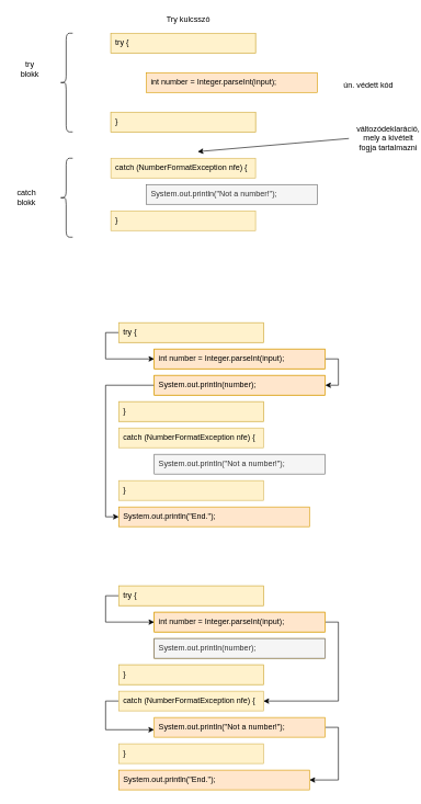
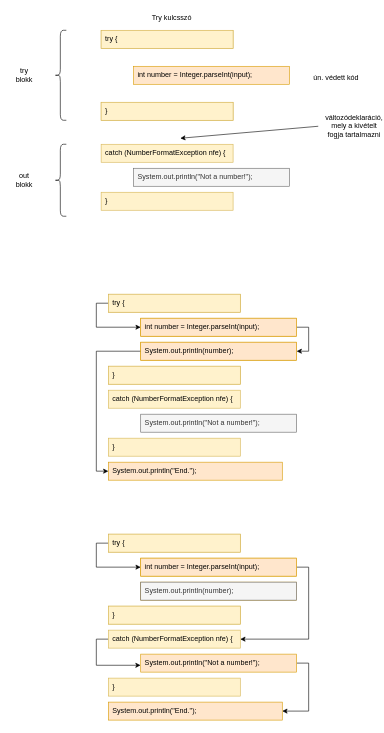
- <mxCell id="45" value="try blokk" style="text;html=1;strokeColor=none;fillColor=none;align=center;verticalAlign=middle;whiteSpace=wrap;rounded=0;" parent="1" vertex="1"><mxGeometry x="25" y="95" width="40" height="20" as="geometry" /></mxCell>
+ <mxCell id="45" value="try blokk" style="text;html=1;strokeColor=none;fillColor=none;align=center;verticalAlign=middle;whiteSpace=wrap;rounded=0;" parent="1" vertex="1"><mxGeometry x="20" y="115" width="40" height="20" as="geometry" /></mxCell>
- <mxCell id="44" value="catch blokk" style="text;html=1;strokeColor=none;fillColor=none;align=center;verticalAlign=middle;whiteSpace=wrap;rounded=0;" parent="1" vertex="1"><mxGeometry x="20" y="290" width="40" height="20" as="geometry" /></mxCell>
+ <mxCell id="44" value="out blokk" style="text;html=1;strokeColor=none;fillColor=none;align=center;verticalAlign=middle;whiteSpace=wrap;rounded=0;" parent="1" vertex="1"><mxGeometry x="20" y="290" width="40" height="20" as="geometry" /></mxCell>
